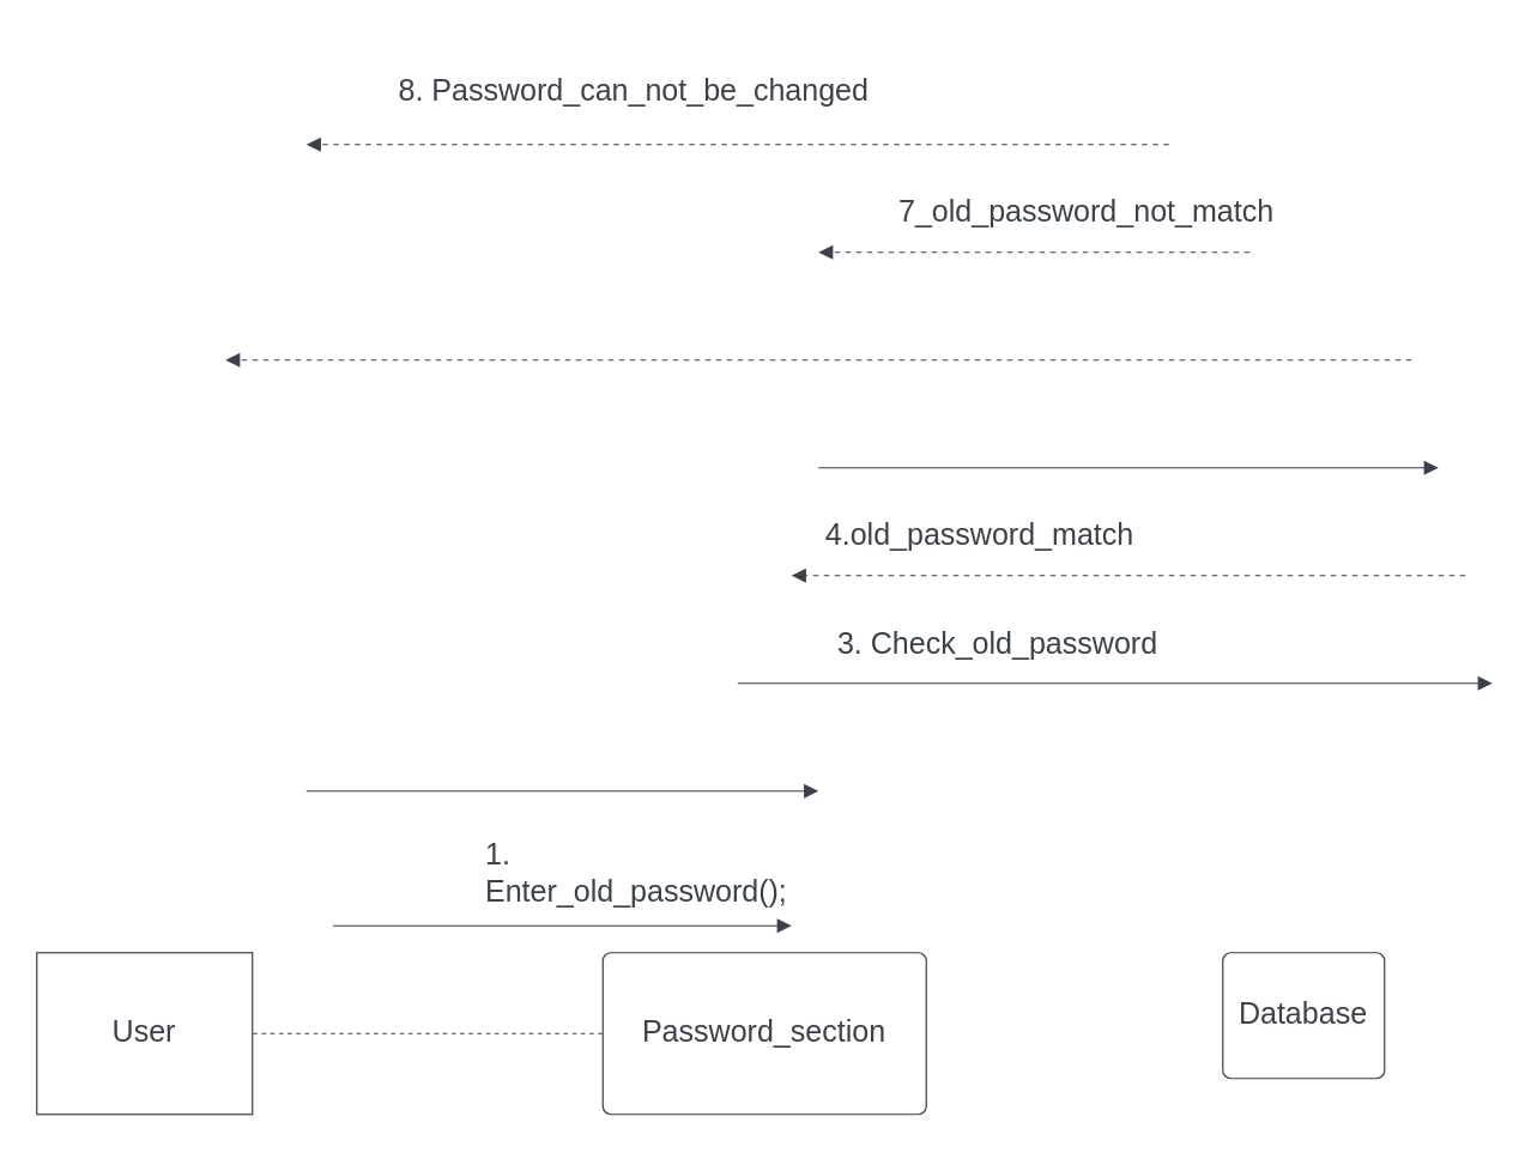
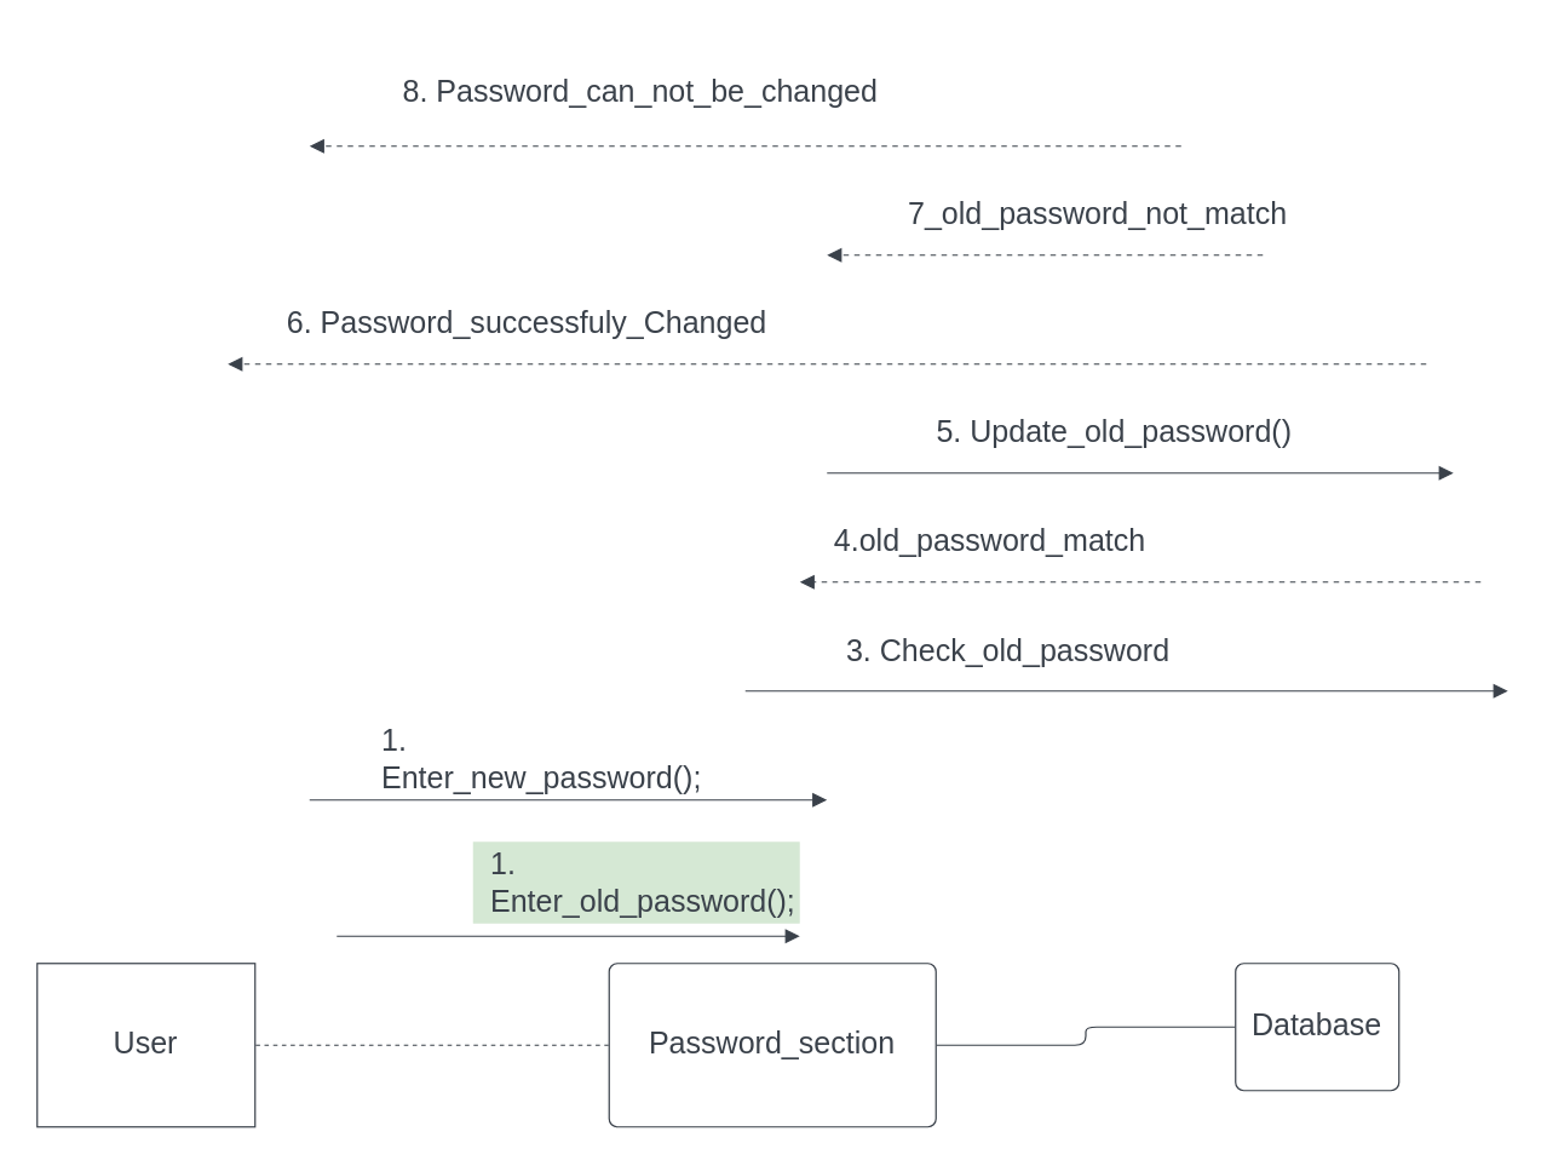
+ <mxCell id="4" value="6. Password_successfuly_Changed" style="html=1;overflow=block;blockSpacing=1;whiteSpace=wrap;fontSize=16.7;fontColor=#3a414a;spacing=0;fillColor=#ffffff;strokeWidth=1.5;strokeColor=none;" vertex="1" parent="1"><mxGeometry x="155" y="155" width="270" height="45" as="geometry" /></mxCell>
+ <mxCell id="6" value="5. Update_old_password()" style="html=1;overflow=block;blockSpacing=1;whiteSpace=wrap;fontSize=16.7;fontColor=#3a414a;spacing=0;fillColor=#ffffff;strokeWidth=1.5;strokeColor=none;" vertex="1" parent="1"><mxGeometry x="485" y="215" width="257" height="45" as="geometry" /></mxCell>
+ <mxCell id="15" value="&lt;ol style=&quot;margin: 0px; padding-left: 10px;list-style-position: inside; list-style-type:decimal&quot;&gt;&lt;li style=&quot;text-align:left;color:#3a414a;font-size:16.7px;&quot;&gt;&lt;span style=&quot;margin-left: 0px;margin-top: -2px;&quot;&gt;&lt;span style=&quot;font-size:16.7px;color:#3a414a;&quot;&gt;Enter_new_password();&lt;/span&gt;&lt;/span&gt;&lt;/li&gt;&lt;/ol&gt;" style="html=1;overflow=block;blockSpacing=1;whiteSpace=wrap;fontSize=13;spacing=0;fillColor=#ffffff;strokeWidth=1.5;strokeColor=none;" vertex="1" parent="1"><mxGeometry x="200" y="395" width="180" height="45" as="geometry" /></mxCell>
- <mxCell id="3" value="&lt;ol style=&quot;margin: 0px; padding-left: 10px;list-style-position: inside; list-style-type:decimal&quot;&gt;&lt;li style=&quot;text-align:left;color:#3a414a;font-size:16.7px;&quot;&gt;&lt;span style=&quot;margin-left: 0px;margin-top: -2px;&quot;&gt;&lt;span style=&quot;font-size:16.7px;color:#3a414a;&quot;&gt;Enter_old_password();&lt;/span&gt;&lt;/span&gt;&lt;/li&gt;&lt;/ol&gt;" style="html=1;overflow=block;blockSpacing=1;whiteSpace=wrap;fontSize=13;spacing=0;fillColor=#ffffff;strokeWidth=1.5;strokeColor=none;" vertex="1" parent="1"><mxGeometry x="260" y="463" width="180" height="45" as="geometry" /></mxCell>
+ <mxCell id="3" value="&lt;ol style=&quot;margin: 0px; padding-left: 10px;list-style-position: inside; list-style-type:decimal&quot;&gt;&lt;li style=&quot;text-align:left;color:#3a414a;font-size:16.7px;&quot;&gt;&lt;span style=&quot;margin-left: 0px;margin-top: -2px;&quot;&gt;&lt;span style=&quot;font-size:16.7px;color:#3a414a;&quot;&gt;Enter_old_password();&lt;/span&gt;&lt;/span&gt;&lt;/li&gt;&lt;/ol&gt;" style="html=1;overflow=block;blockSpacing=1;whiteSpace=wrap;fontSize=13;spacing=0;fillColor=#d5e8d4;strokeWidth=1.5;strokeColor=none;" vertex="1" parent="1"><mxGeometry x="260" y="463" width="180" height="45" as="geometry" /></mxCell>
+ <mxCell id="13" value="" style="html=1;jettySize=18;whiteSpace=wrap;fontSize=13;strokeColor=#3a414a;strokeOpacity=100;strokeWidth=0.8;rounded=1;arcSize=12;edgeStyle=orthogonalEdgeStyle;startArrow=none;endArrow=none;exitX=1.002;exitY=0.5;exitPerimeter=0;entryX=-0.003;entryY=0.5;entryPerimeter=0;" edge="1" parent="1" source="10" target="11"><mxGeometry width="100" height="100" relative="1" as="geometry"><Array as="points" /></mxGeometry></mxCell>
